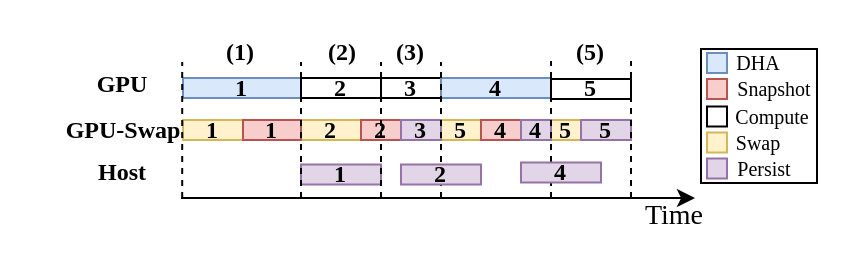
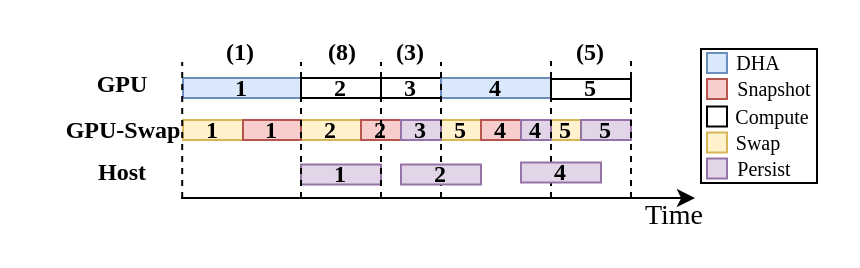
- <mxCell id="28" value="&lt;font face=&quot;Times New Roman&quot;&gt;&lt;b&gt;(2)&lt;/b&gt;&lt;/font&gt;" style="text;html=1;align=center;verticalAlign=middle;whiteSpace=wrap;rounded=0;" parent="1" vertex="1"><mxGeometry x="162" y="20" width="18" height="12" as="geometry" /></mxCell>
+ <mxCell id="28" value="&lt;font face=&quot;Times New Roman&quot;&gt;&lt;b&gt;(8)&lt;/b&gt;&lt;/font&gt;" style="text;html=1;align=center;verticalAlign=middle;whiteSpace=wrap;rounded=0;" parent="1" vertex="1"><mxGeometry x="162" y="20" width="18" height="12" as="geometry" /></mxCell>
